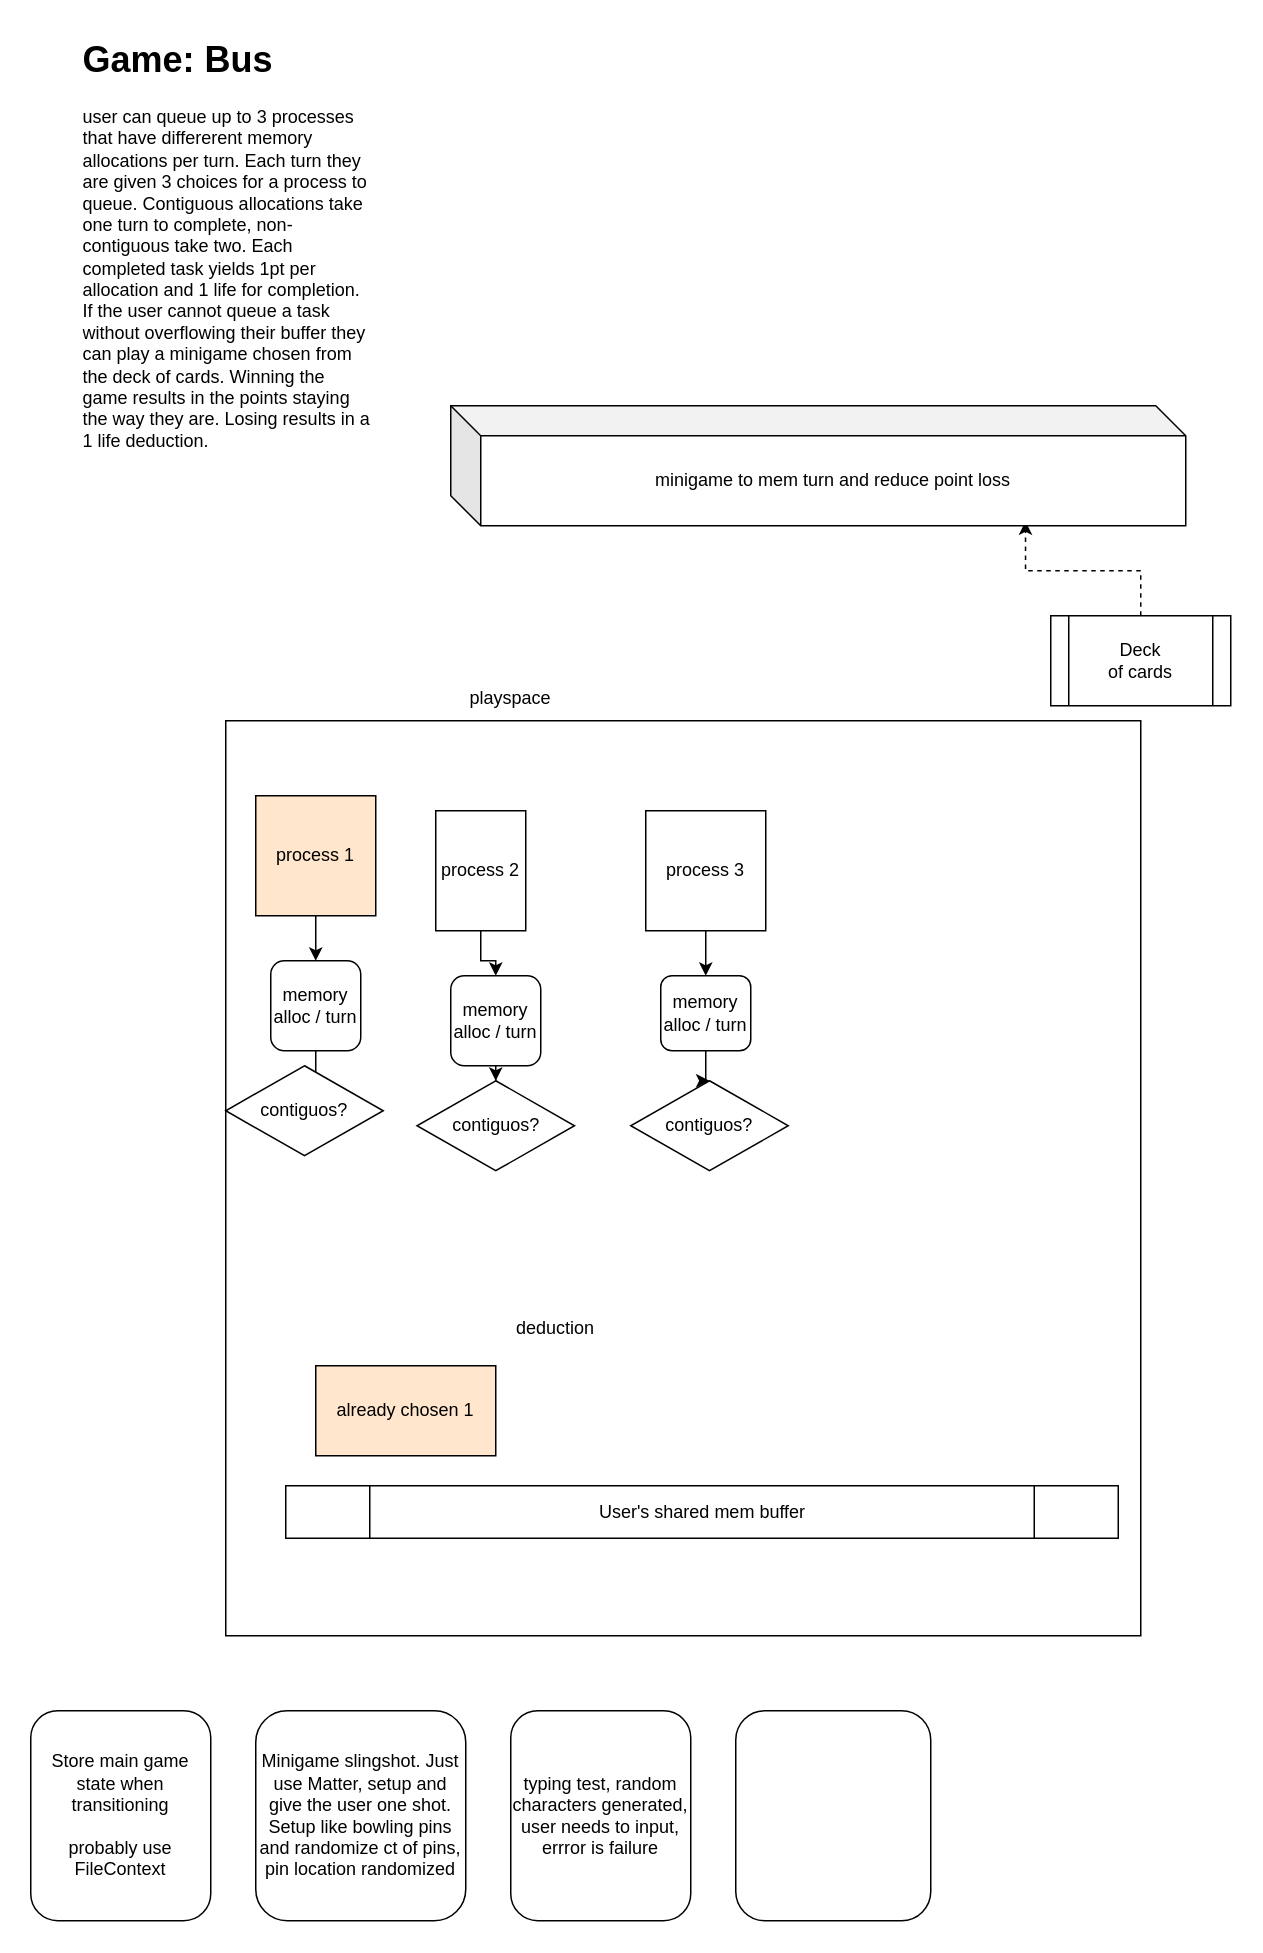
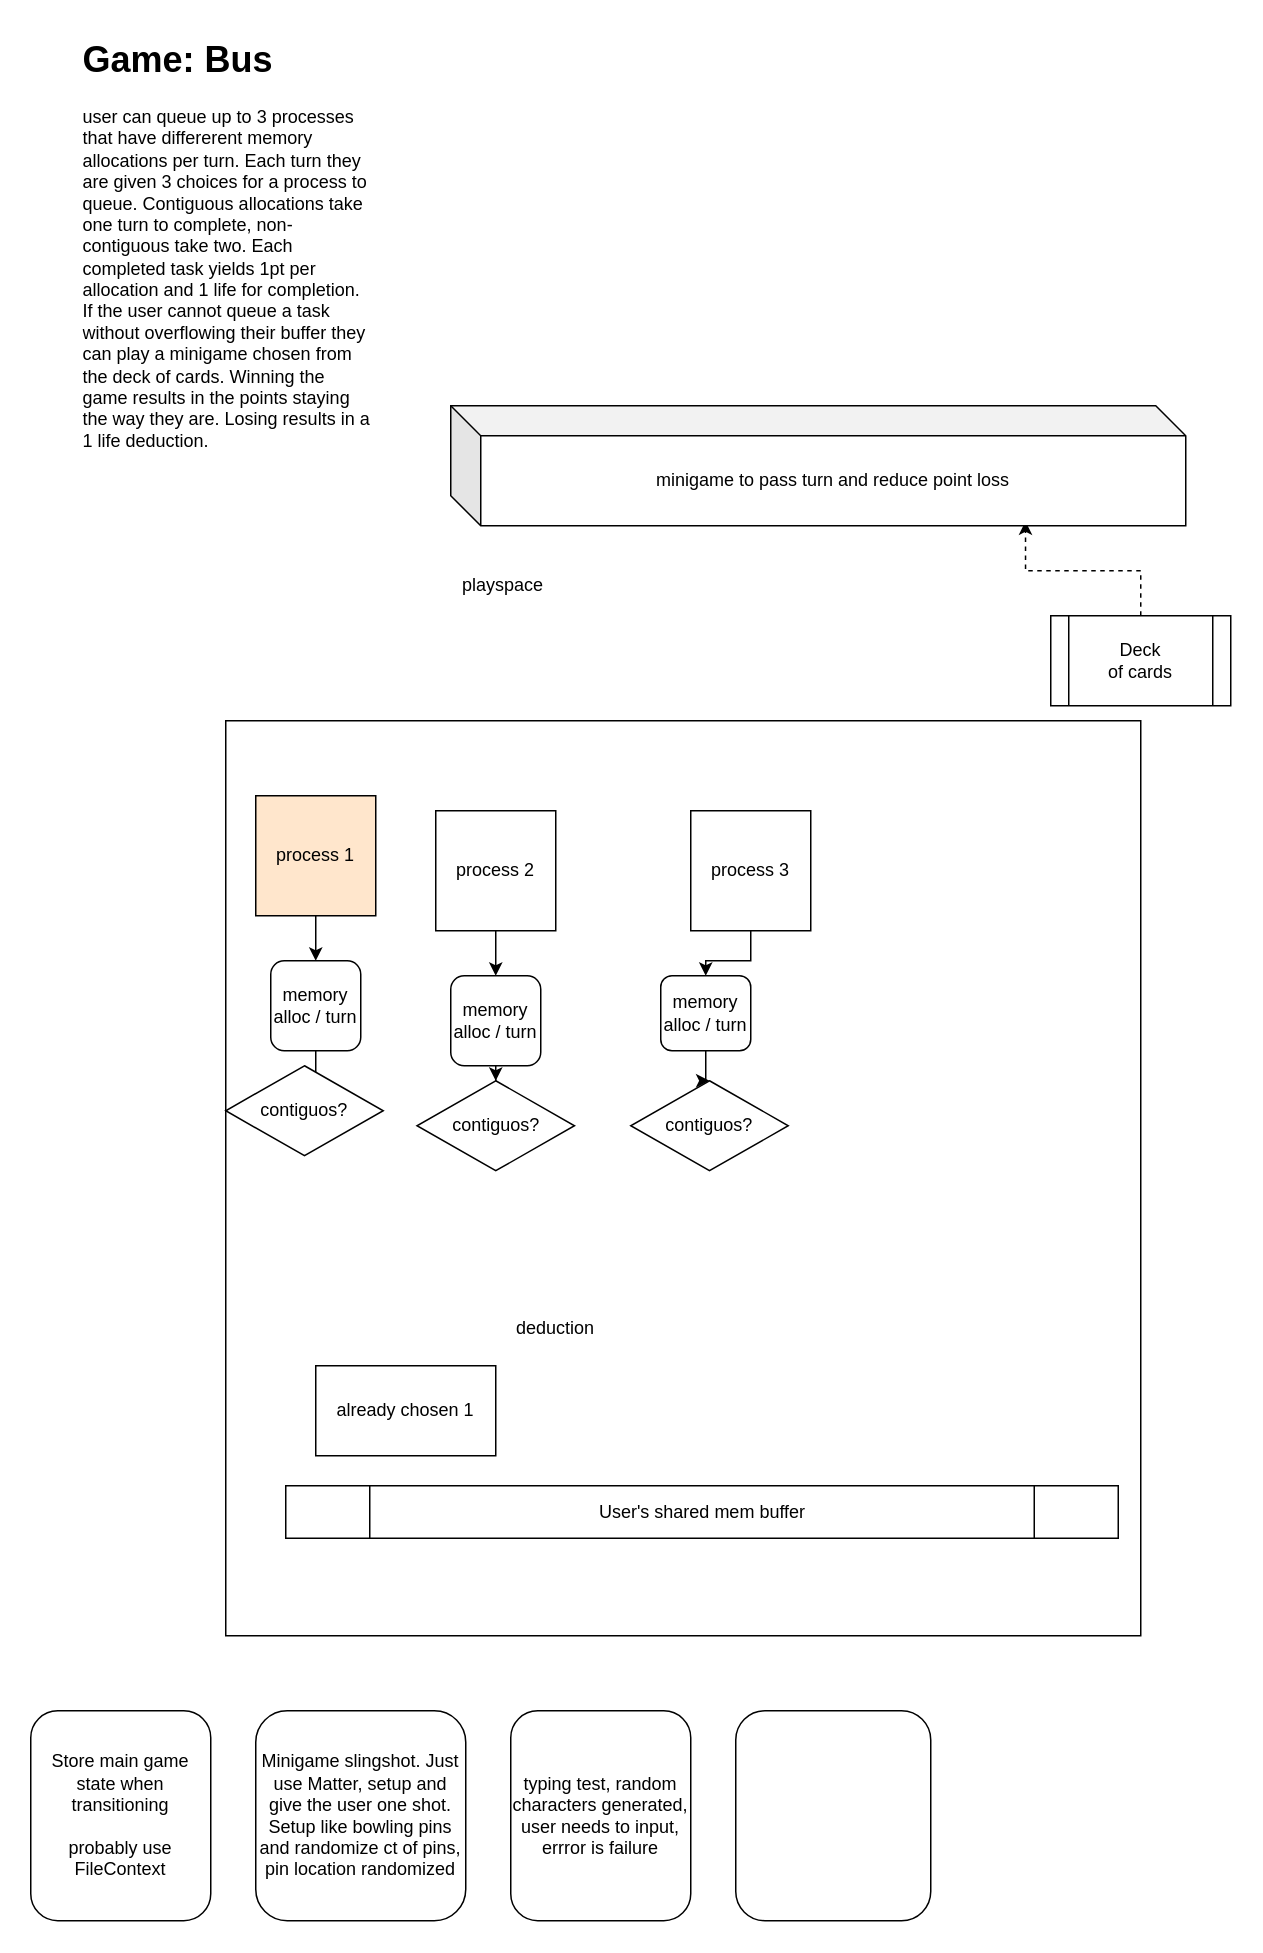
- <mxCell id="19" value="minigame to mem turn and reduce point loss" style="shape=cube;whiteSpace=wrap;html=1;boundedLbl=1;backgroundOutline=1;darkOpacity=0.05;darkOpacity2=0.1;" parent="1" vertex="1"><mxGeometry x="300" y="270" width="490" height="80" as="geometry" /></mxCell>
+ <mxCell id="19" value="minigame to pass turn and reduce point loss" style="shape=cube;whiteSpace=wrap;html=1;boundedLbl=1;backgroundOutline=1;darkOpacity=0.05;darkOpacity2=0.1;" parent="1" vertex="1"><mxGeometry x="300" y="270" width="490" height="80" as="geometry" /></mxCell>
- <mxCell id="5" value="playspace" style="text;html=1;strokeColor=none;fillColor=none;align=center;verticalAlign=middle;whiteSpace=wrap;rounded=0;" parent="1" vertex="1"><mxGeometry x="310" y="450" width="60" height="30" as="geometry" /></mxCell>
+ <mxCell id="5" value="playspace" style="text;html=1;strokeColor=none;fillColor=none;align=center;verticalAlign=middle;whiteSpace=wrap;rounded=0;" parent="1" vertex="1"><mxGeometry x="305" y="375" width="60" height="30" as="geometry" /></mxCell>
- <mxCell id="10" value="process 2" style="whiteSpace=wrap;html=1;aspect=fixed;" parent="1" vertex="1"><mxGeometry x="290" y="540" width="60" height="80" as="geometry" /></mxCell>
+ <mxCell id="10" value="process 2" style="whiteSpace=wrap;html=1;aspect=fixed;" parent="1" vertex="1"><mxGeometry x="290" y="540" width="80" height="80" as="geometry" /></mxCell>
- <mxCell id="12" value="process 3" style="whiteSpace=wrap;html=1;aspect=fixed;" parent="1" vertex="1"><mxGeometry x="430" y="540" width="80" height="80" as="geometry" /></mxCell>
+ <mxCell id="12" value="process 3" style="whiteSpace=wrap;html=1;aspect=fixed;" parent="1" vertex="1"><mxGeometry x="460" y="540" width="80" height="80" as="geometry" /></mxCell>
- <mxCell id="20" value="already chosen 1" style="rounded=0;whiteSpace=wrap;html=1;fillColor=#ffe6cc;" parent="1" vertex="1"><mxGeometry x="210" y="910" width="120" height="60" as="geometry" /></mxCell>
+ <mxCell id="20" value="already chosen 1" style="rounded=0;whiteSpace=wrap;html=1;" parent="1" vertex="1"><mxGeometry x="210" y="910" width="120" height="60" as="geometry" /></mxCell>
